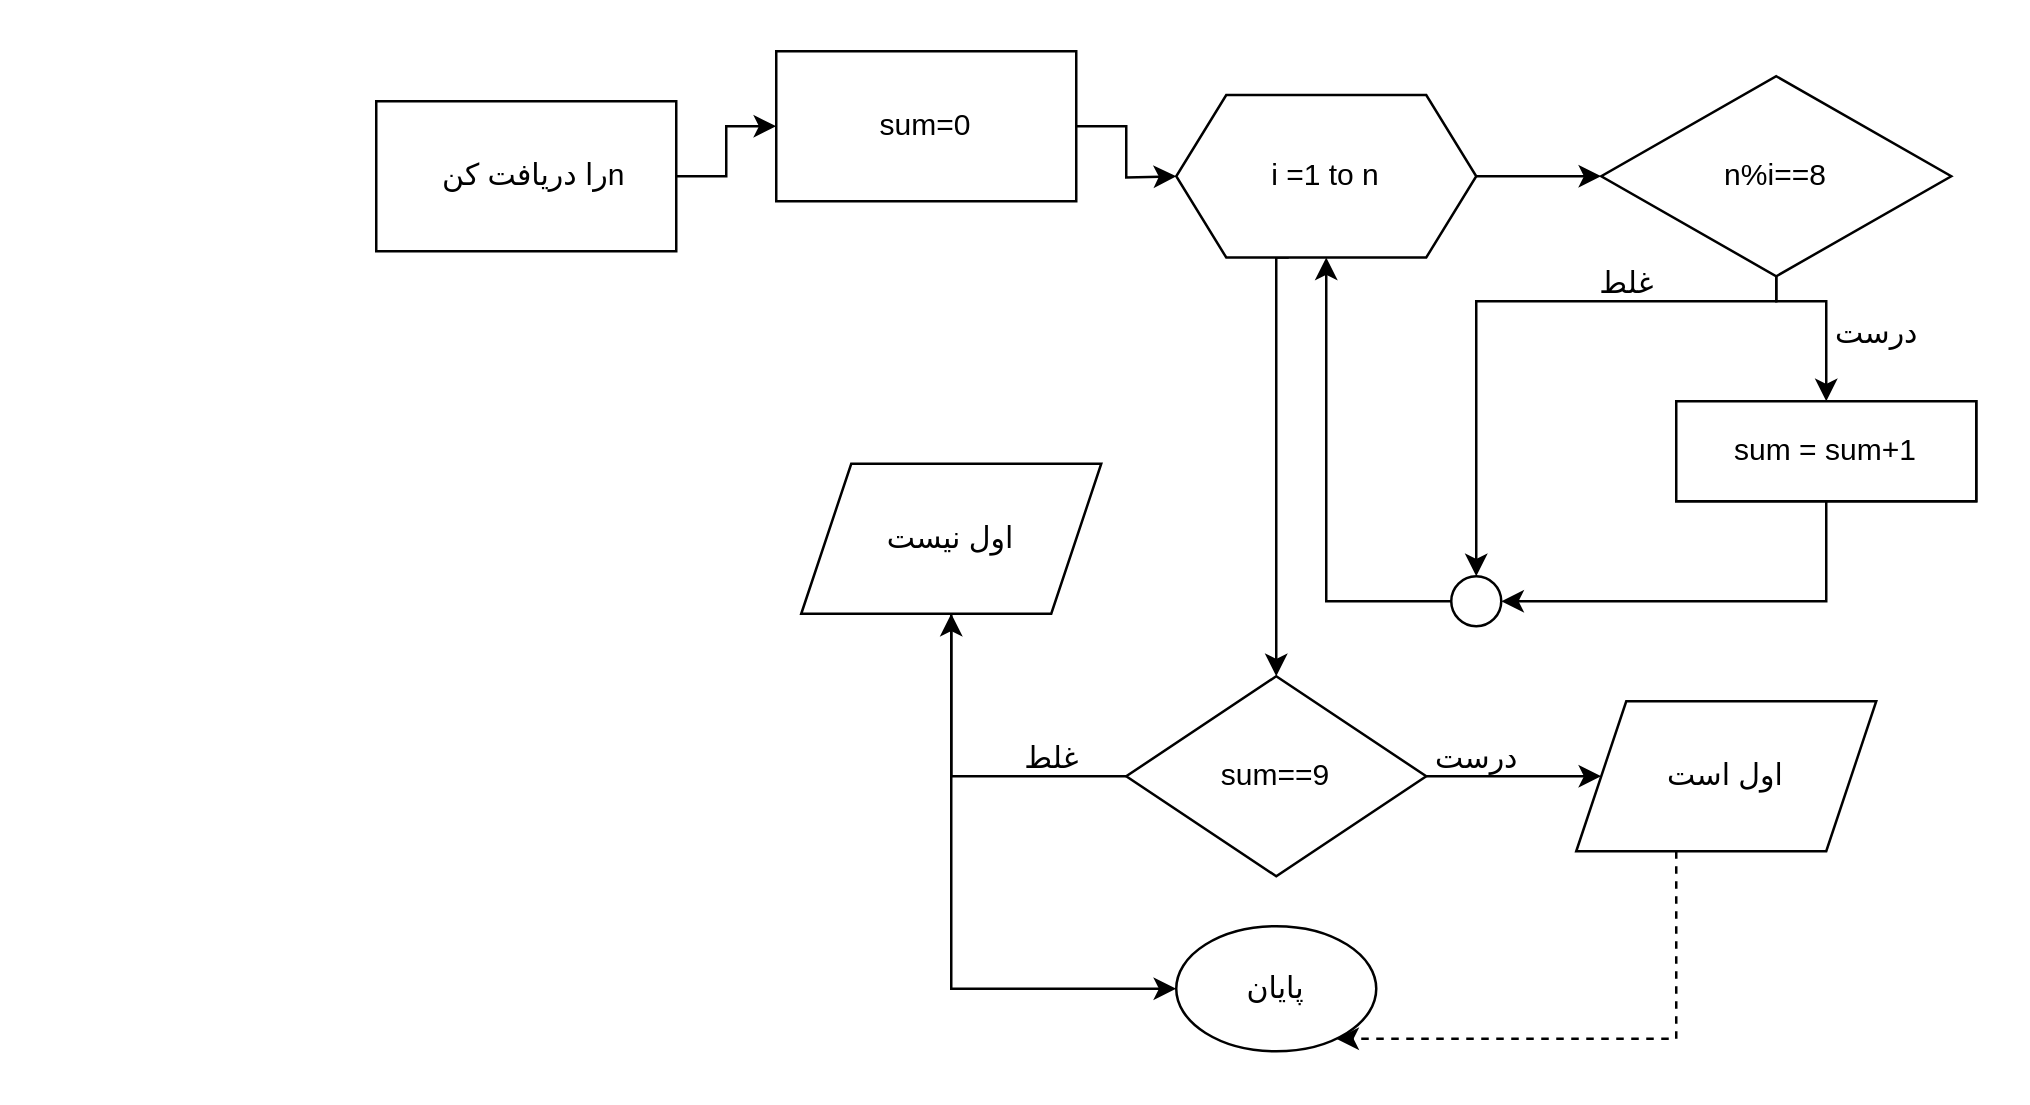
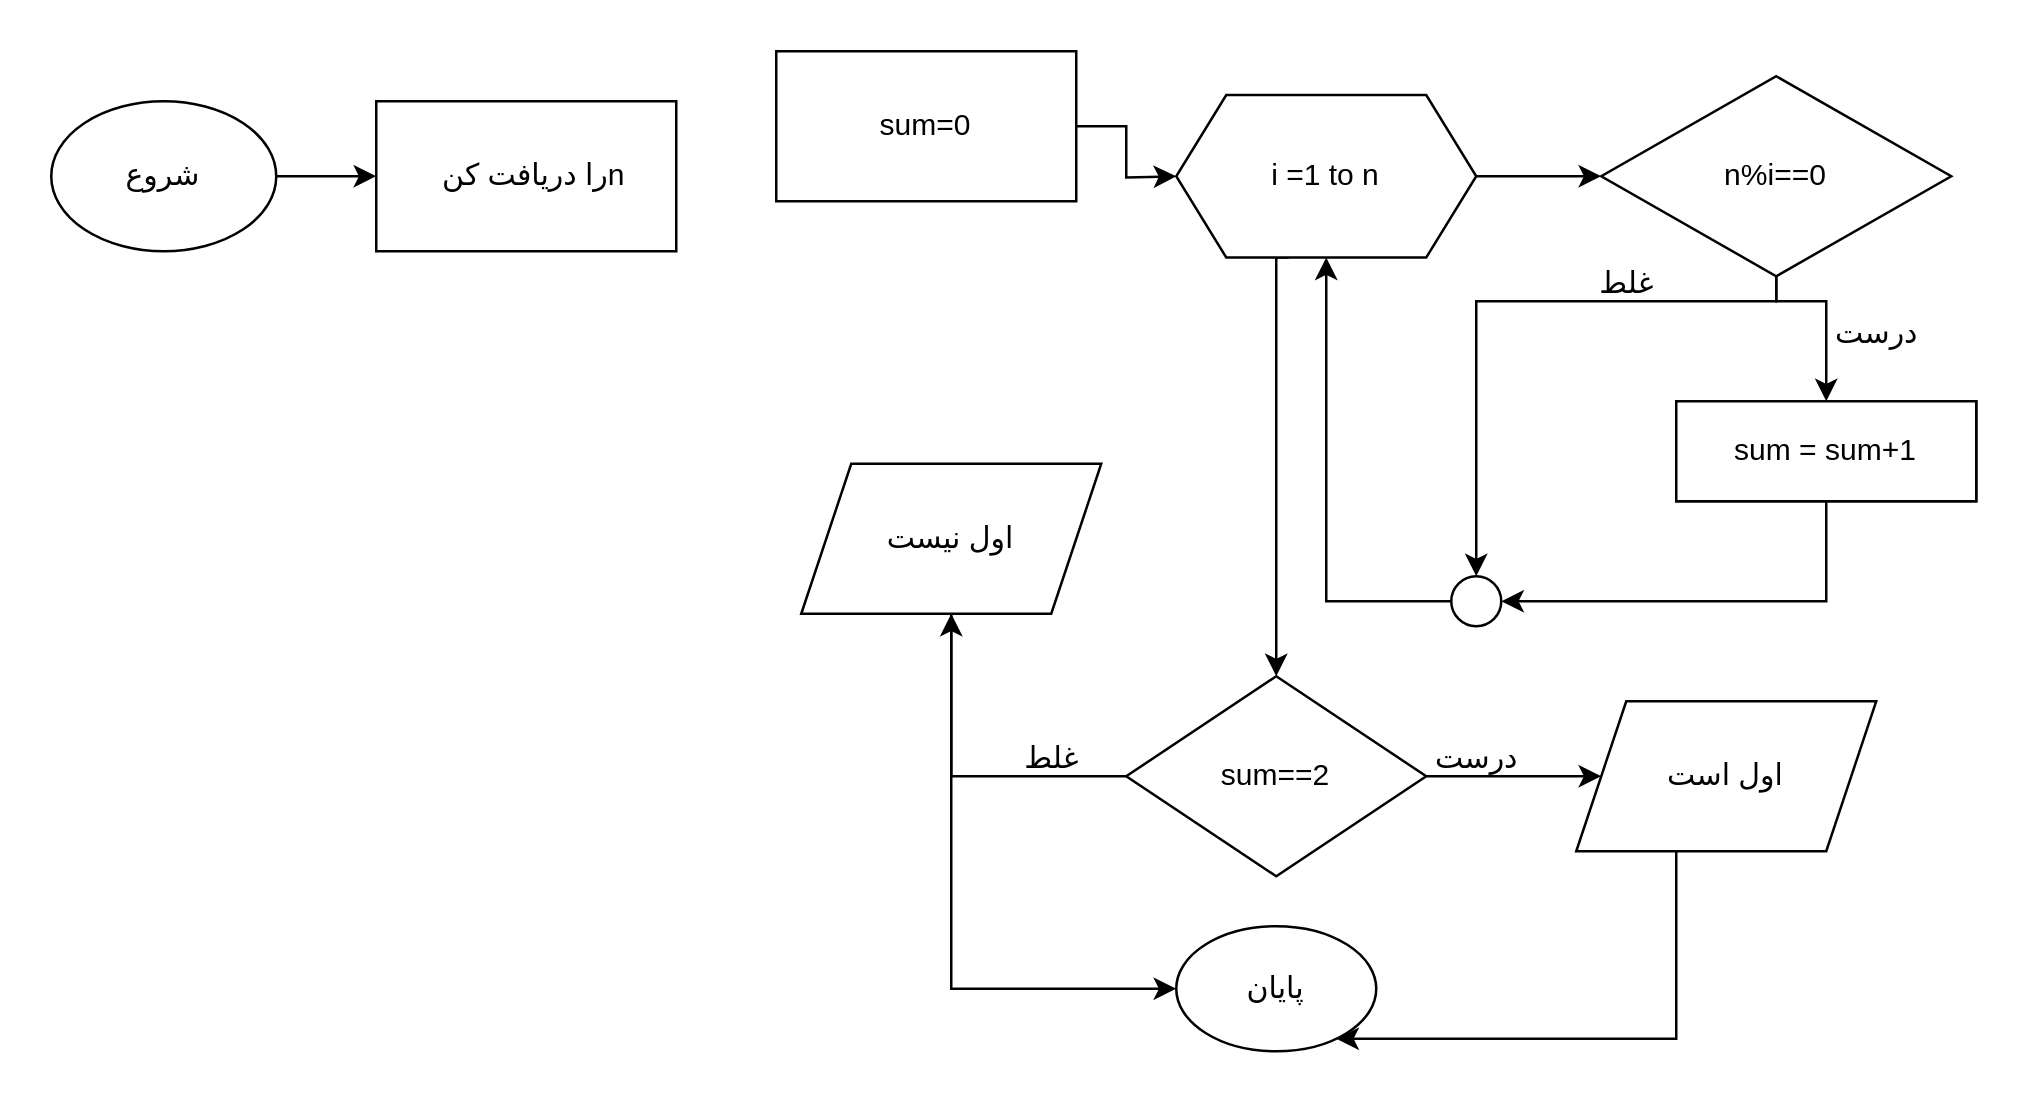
- <mxCell id="4" value="" style="edgeStyle=orthogonalEdgeStyle;rounded=0;orthogonalLoop=1;jettySize=auto;html=1;" edge="1" parent="1" source="5" target="7"><mxGeometry relative="1" as="geometry" /></mxCell>
+ <mxCell id="3" value="شروع" style="ellipse;whiteSpace=wrap;html=1;strokeColor=#000000;" vertex="1" parent="1"><mxGeometry x="20" y="40" width="90" height="60" as="geometry" /></mxCell>
+ <mxCell id="2" value="" style="edgeStyle=orthogonalEdgeStyle;rounded=0;orthogonalLoop=1;jettySize=auto;html=1;" edge="1" parent="1" source="3" target="5"><mxGeometry relative="1" as="geometry" /></mxCell>
- <mxCell id="10" value="n%i==8" style="rhombus;whiteSpace=wrap;html=1;" vertex="1" parent="1"><mxGeometry x="640" y="30" width="140" height="80" as="geometry" /></mxCell>
+ <mxCell id="10" value="n%i==0" style="rhombus;whiteSpace=wrap;html=1;" vertex="1" parent="1"><mxGeometry x="640" y="30" width="140" height="80" as="geometry" /></mxCell>
- <mxCell id="23" value="sum==9" style="rhombus;whiteSpace=wrap;html=1;" vertex="1" parent="1"><mxGeometry x="450" y="270" width="120" height="80" as="geometry" /></mxCell>
+ <mxCell id="23" value="sum==2" style="rhombus;whiteSpace=wrap;html=1;" vertex="1" parent="1"><mxGeometry x="450" y="270" width="120" height="80" as="geometry" /></mxCell>
- <mxCell id="24" value="" style="edgeStyle=orthogonalEdgeStyle;rounded=0;orthogonalLoop=1;jettySize=auto;html=1;dashed=1;" edge="1" parent="1" source="25" target="30"><mxGeometry relative="1" as="geometry"><Array as="points"><mxPoint x="670" y="415" /></Array></mxGeometry></mxCell>
+ <mxCell id="24" value="" style="edgeStyle=orthogonalEdgeStyle;rounded=0;orthogonalLoop=1;jettySize=auto;html=1;" edge="1" parent="1" source="25" target="30"><mxGeometry relative="1" as="geometry"><Array as="points"><mxPoint x="670" y="415" /></Array></mxGeometry></mxCell>
